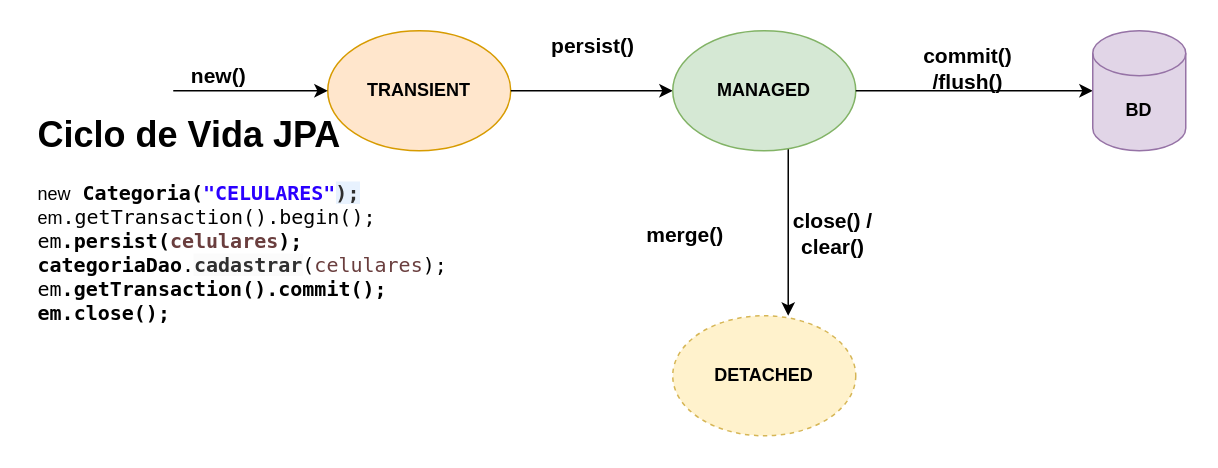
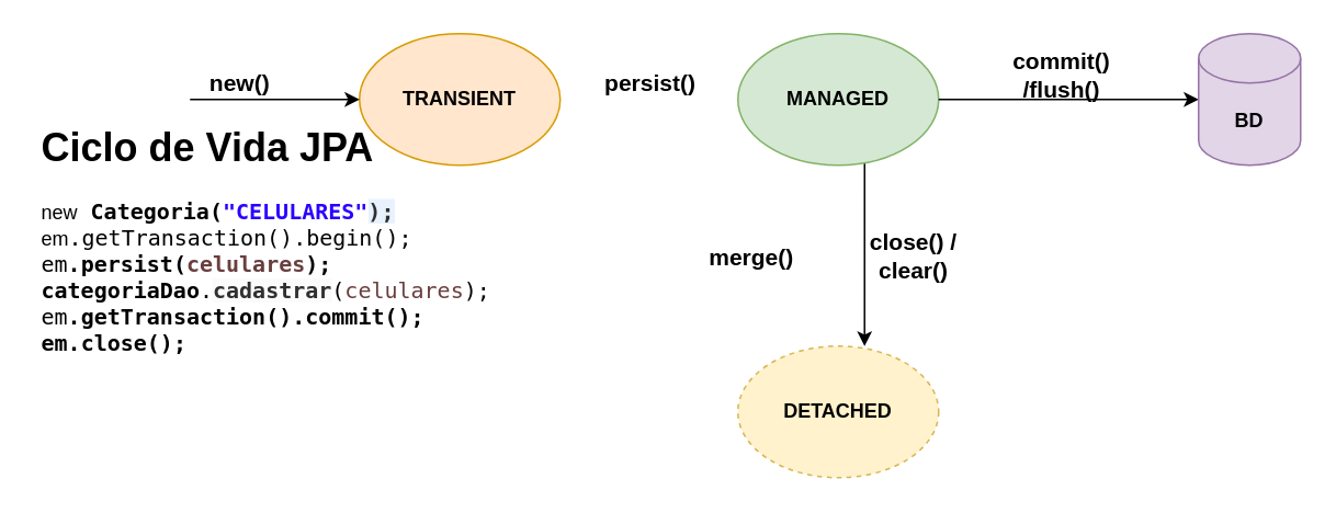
- <mxCell id="11" value="&lt;b style=&quot;font-size: 14px;&quot;&gt;persist()&lt;/b&gt;" style="text;html=1;strokeColor=none;fillColor=none;align=center;verticalAlign=middle;whiteSpace=wrap;rounded=0;fontSize=14;" parent="1" vertex="1"><mxGeometry x="365" y="15" width="60" height="30" as="geometry" /></mxCell>
+ <mxCell id="11" value="&lt;b style=&quot;font-size: 14px;&quot;&gt;persist()&lt;/b&gt;" style="text;html=1;strokeColor=none;fillColor=none;align=center;verticalAlign=middle;whiteSpace=wrap;rounded=0;fontSize=14;" parent="1" vertex="1"><mxGeometry x="365" y="35" width="60" height="30" as="geometry" /></mxCell>
- <mxCell id="3" value="" style="endArrow=classic;html=1;rounded=0;" parent="1" source="2" target="5" edge="1"><mxGeometry width="50" height="50" relative="1" as="geometry"><mxPoint x="558" y="300" as="sourcePoint" /><mxPoint x="508" y="60" as="targetPoint" /></mxGeometry></mxCell>
